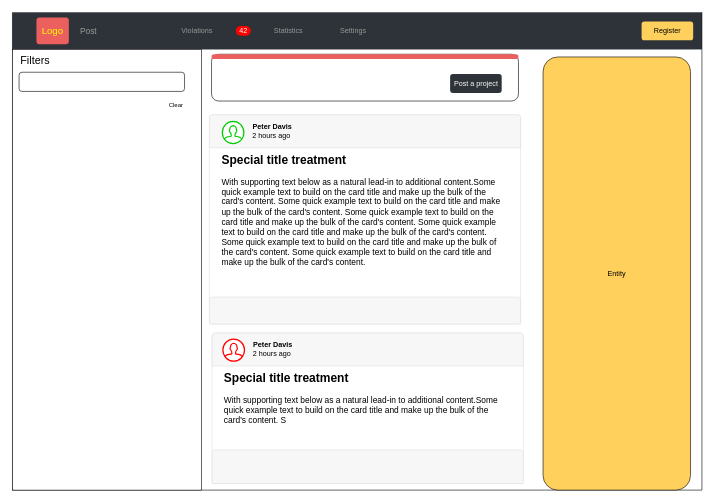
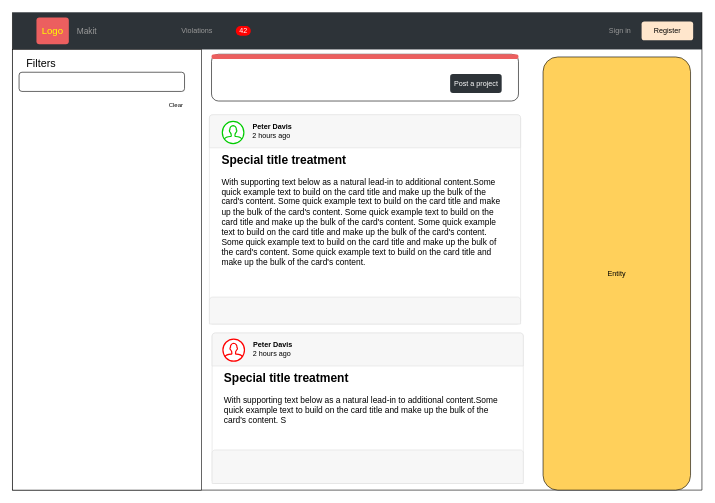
- <mxCell id="3" value="Post" style="html=1;shadow=0;dashed=0;fillColor=none;strokeColor=none;shape=mxgraph.bootstrap.rect;fontColor=#999999;fontSize=14;whiteSpace=wrap;align=right;" parent="2" vertex="1"><mxGeometry width="143" height="62" as="geometry" /></mxCell>
+ <mxCell id="3" value="Makit" style="html=1;shadow=0;dashed=0;fillColor=none;strokeColor=none;shape=mxgraph.bootstrap.rect;fontColor=#999999;fontSize=14;whiteSpace=wrap;align=right;" parent="2" vertex="1"><mxGeometry width="143" height="62" as="geometry" /></mxCell>
- <mxCell id="6" value="Statistics" style="html=1;shadow=0;dashed=0;fillColor=none;strokeColor=none;shape=mxgraph.bootstrap.rect;fontColor=#999999;whiteSpace=wrap;" parent="2" vertex="1"><mxGeometry x="402.5" width="115" height="62" as="geometry" /></mxCell>
- <mxCell id="7" value="Settings" style="html=1;shadow=0;dashed=0;fillColor=none;strokeColor=none;shape=mxgraph.bootstrap.rect;fontColor=#999999;whiteSpace=wrap;" parent="2" vertex="1"><mxGeometry x="517.5" width="100.625" height="62" as="geometry" /></mxCell>
+ <mxCell id="8" value="Sign in" style="html=1;shadow=0;dashed=0;fillColor=none;strokeColor=none;shape=mxgraph.bootstrap.rect;fontColor=#999999;whiteSpace=wrap;align=center;" parent="2" vertex="1"><mxGeometry x="978" width="71.38" height="62" as="geometry" /></mxCell>
- <mxCell id="9" value="&lt;font color=&quot;#000000&quot;&gt;Register&lt;/font&gt;" style="rounded=1;fillColor=#ffd05b;strokeColor=none;html=1;fontColor=#ffffff;align=center;verticalAlign=middle;fontStyle=0;fontSize=12;sketch=0;" parent="2" vertex="1"><mxGeometry x="1049.38" y="15.217" width="86" height="31.555" as="geometry" /></mxCell>
+ <mxCell id="9" value="&lt;font color=&quot;#000000&quot;&gt;Register&lt;/font&gt;" style="rounded=1;fillColor=#ffe6cc;strokeColor=none;html=1;fontColor=#ffffff;align=center;verticalAlign=middle;fontStyle=0;fontSize=12;sketch=0;" parent="2" vertex="1"><mxGeometry x="1049.38" y="15.217" width="86" height="31.555" as="geometry" /></mxCell>
- <mxCell id="40" value="&lt;font style=&quot;font-size: 18px;&quot;&gt;Filters&lt;/font&gt;" style="text;html=1;strokeColor=none;fillColor=none;align=center;verticalAlign=middle;whiteSpace=wrap;rounded=0;" vertex="1" parent="1"><mxGeometry x="26" y="90" width="64" height="19" as="geometry" /></mxCell>
+ <mxCell id="40" value="&lt;font style=&quot;font-size: 18px;&quot;&gt;Filters&lt;/font&gt;" style="text;html=1;strokeColor=none;fillColor=none;align=center;verticalAlign=middle;whiteSpace=wrap;rounded=0;" vertex="1" parent="1"><mxGeometry x="36" y="95" width="64" height="19" as="geometry" /></mxCell>
